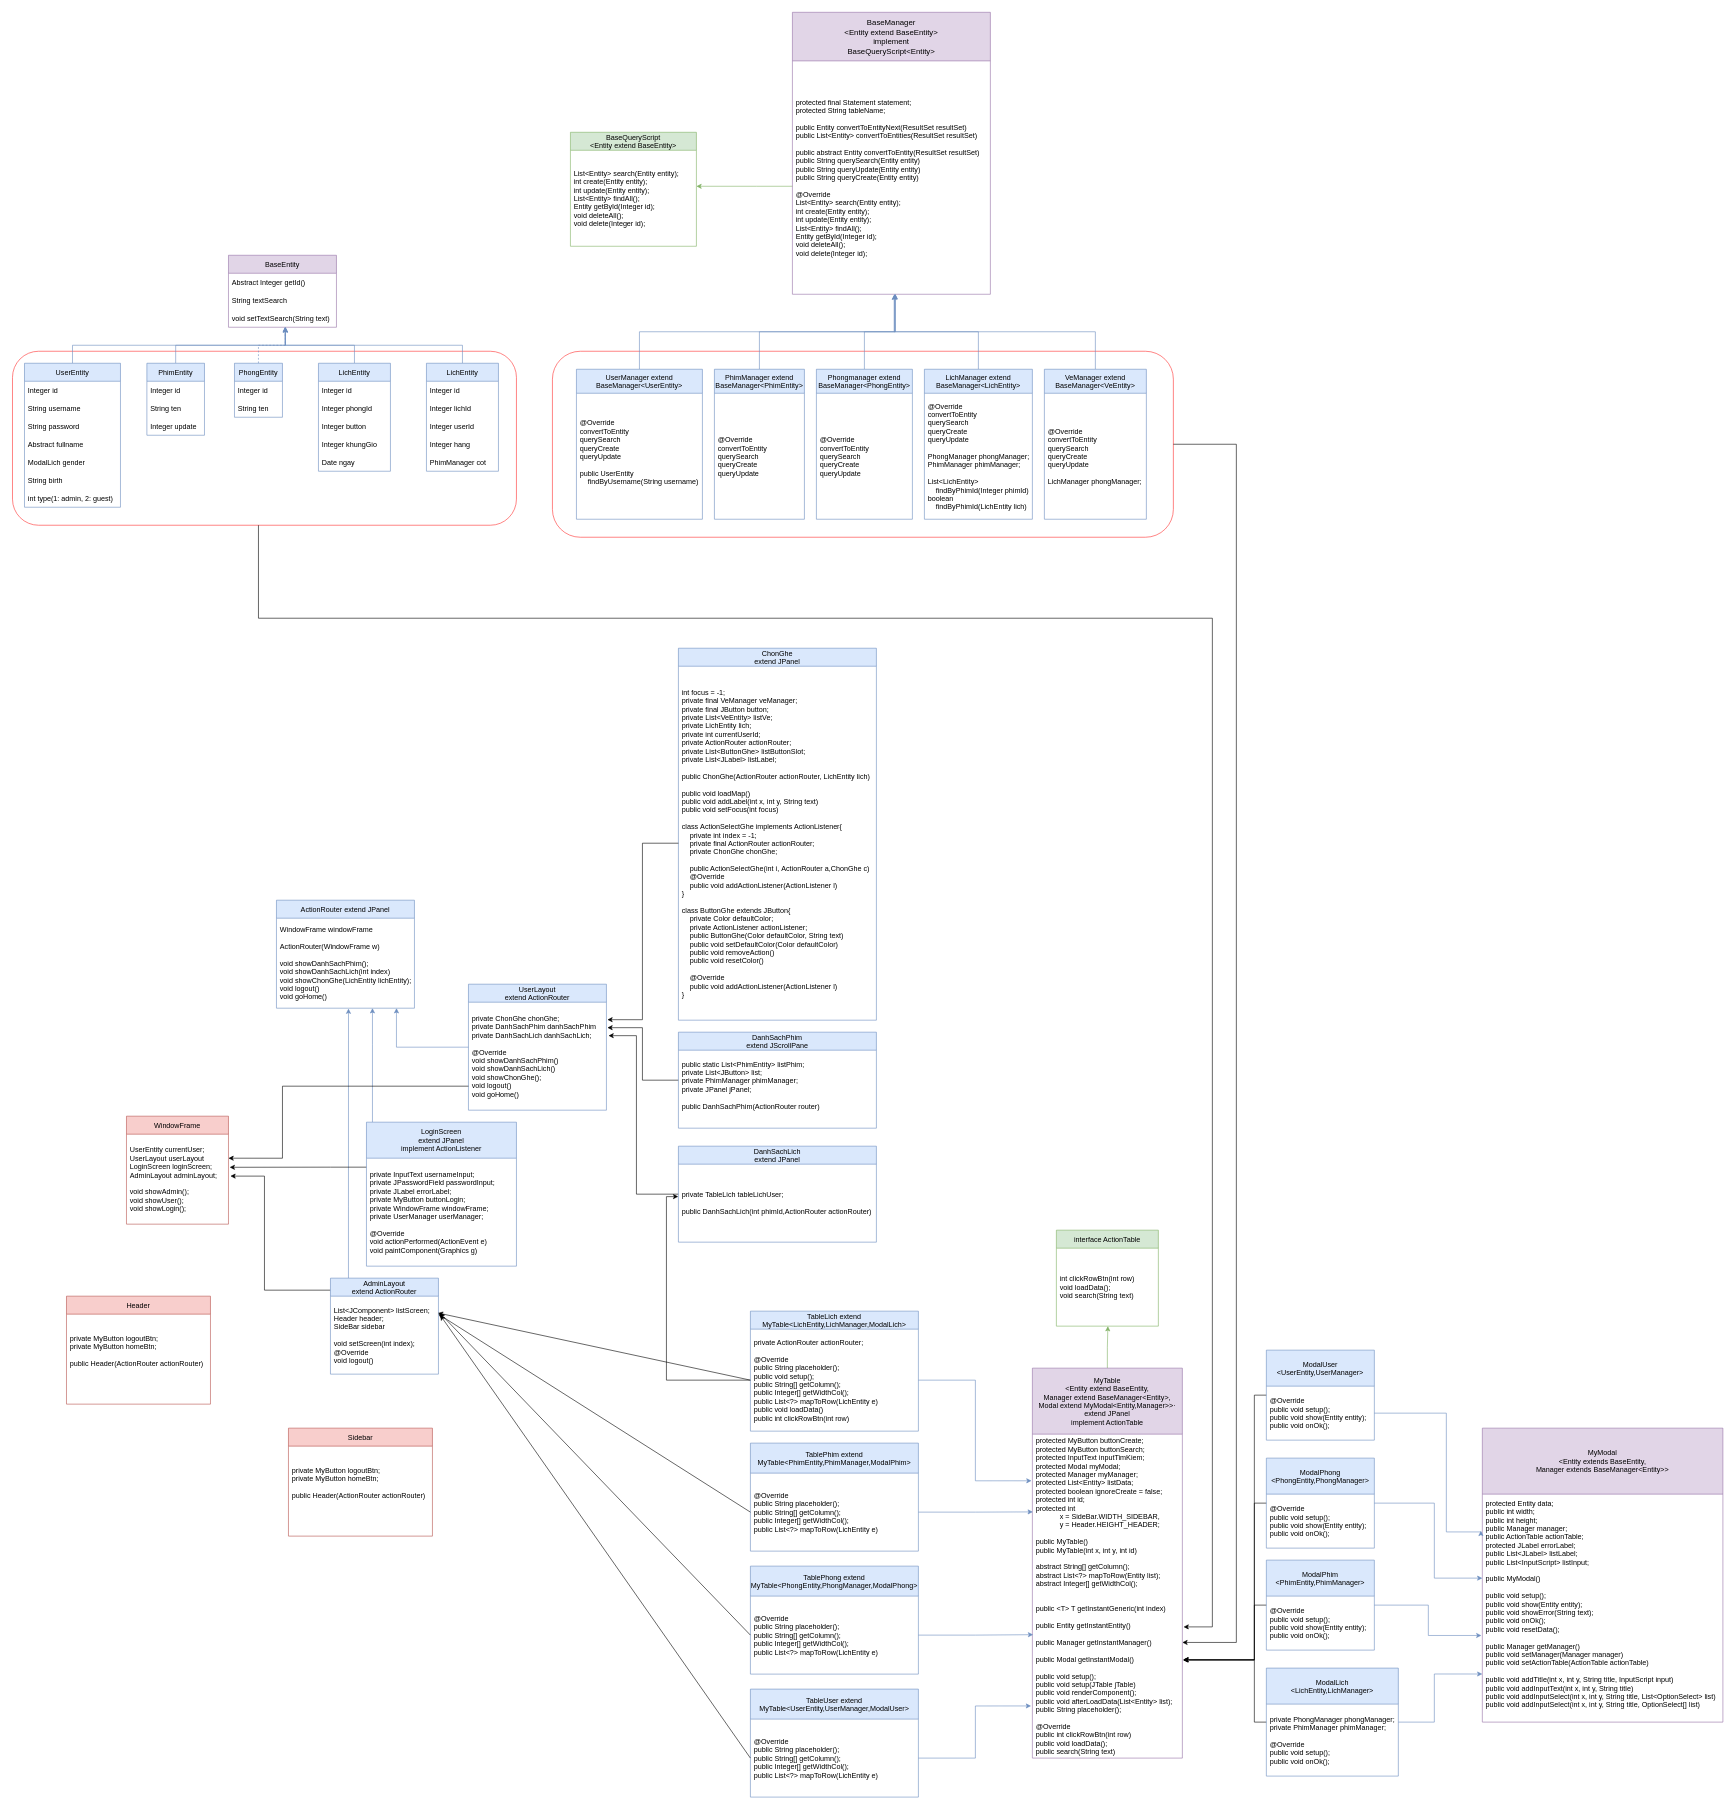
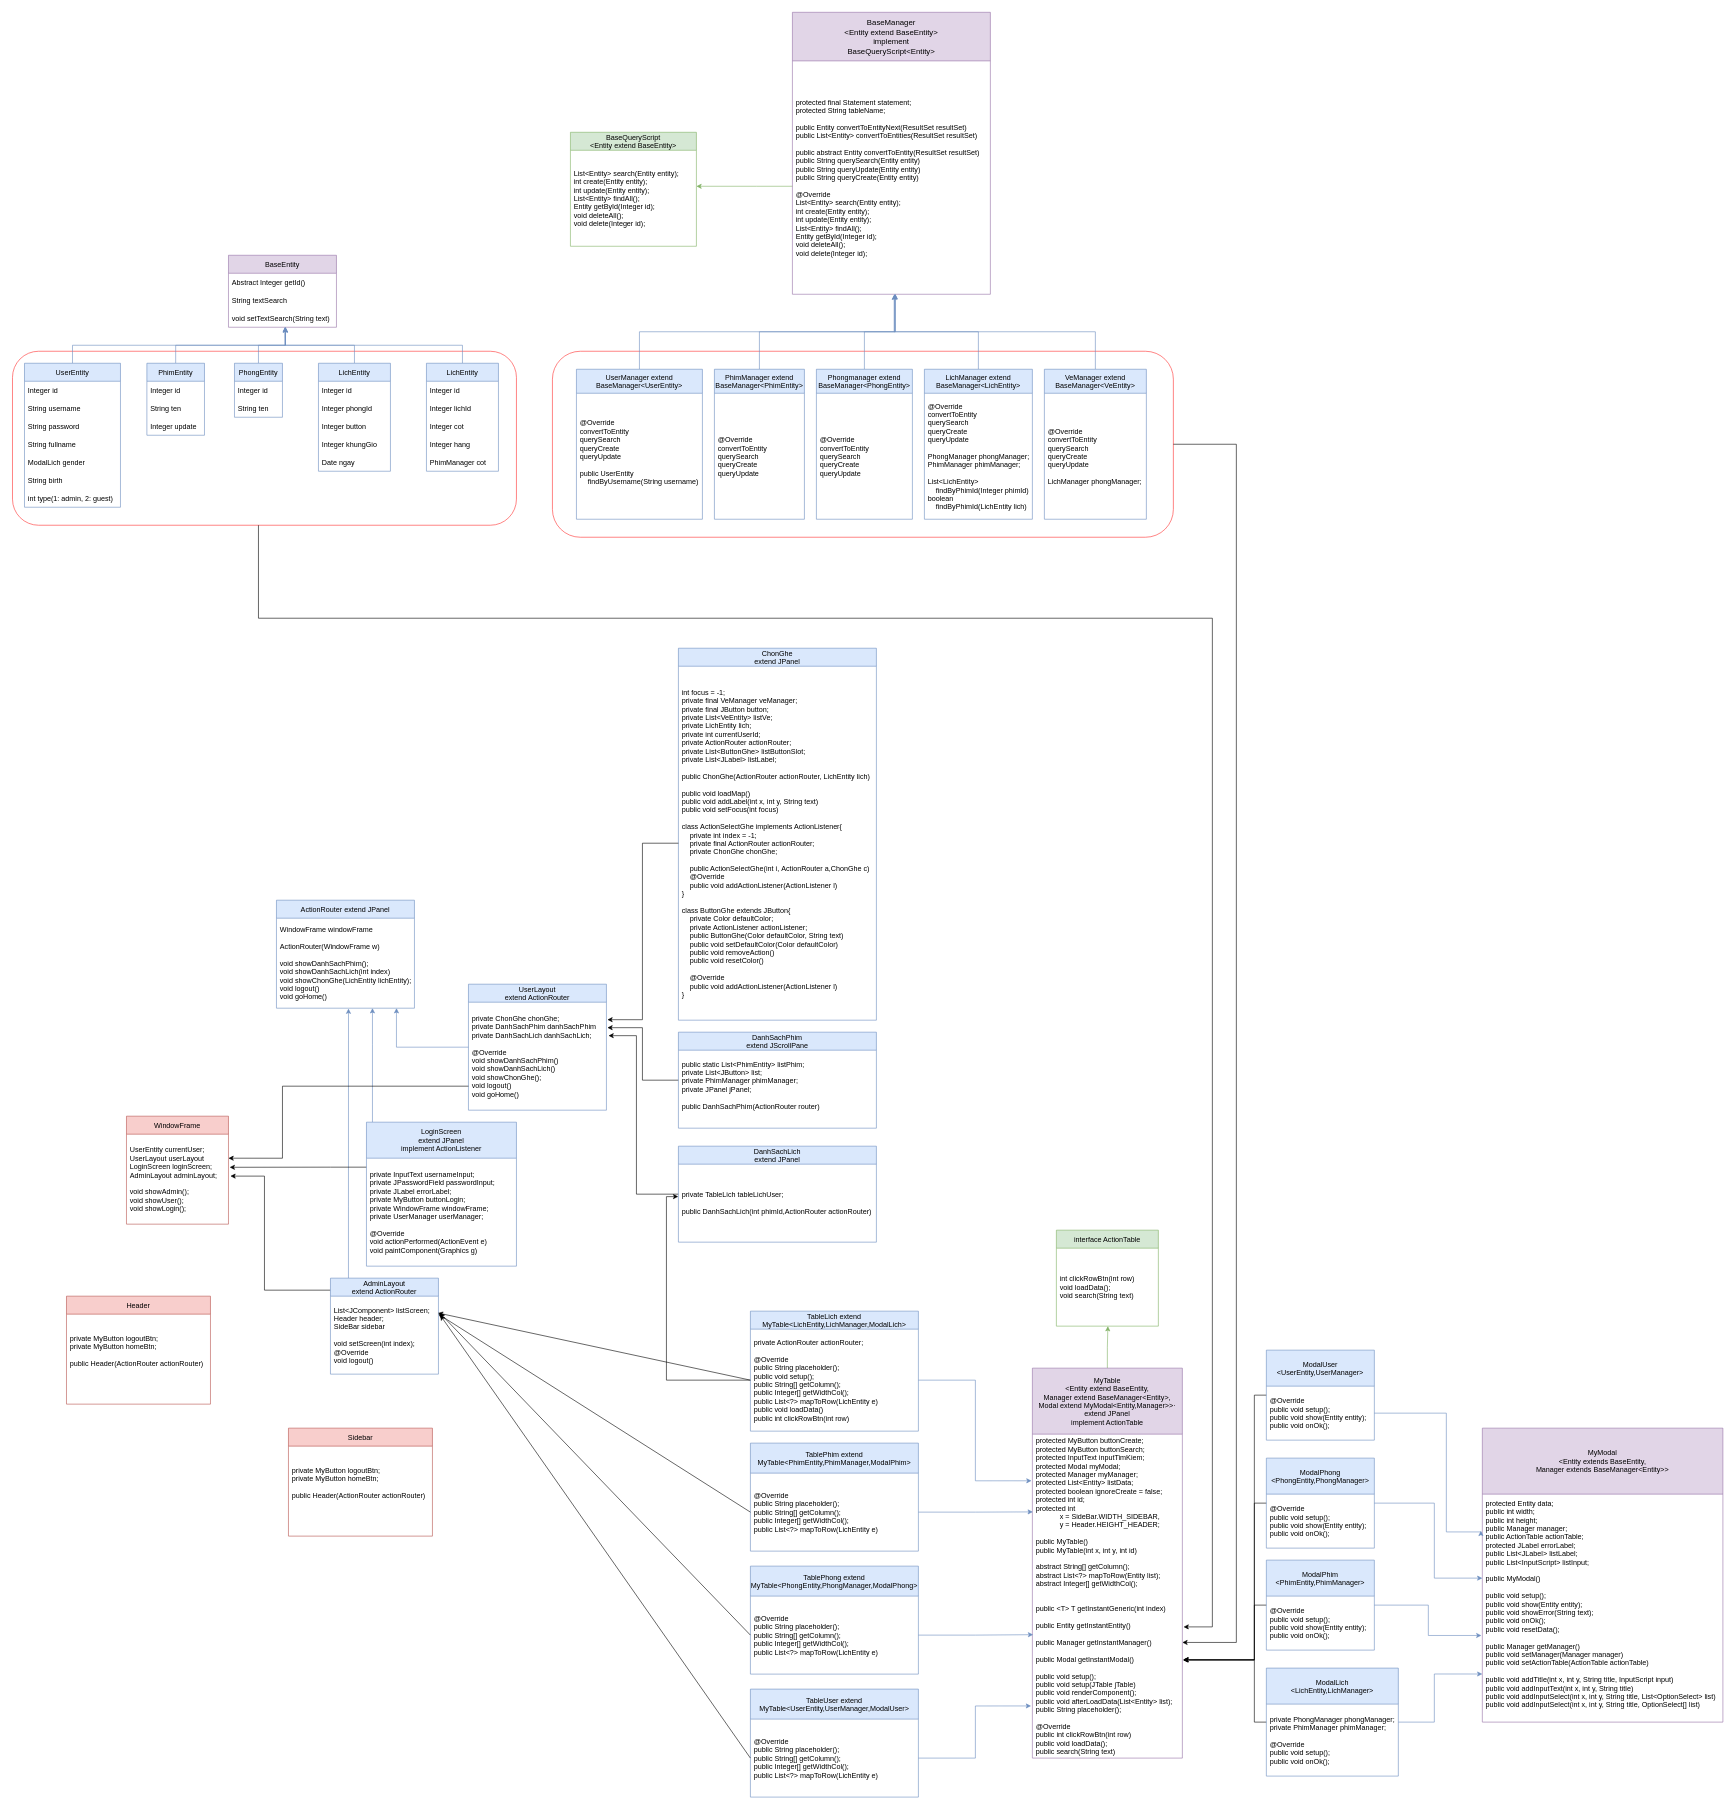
- <mxCell id="22" style="edgeStyle=orthogonalEdgeStyle;rounded=0;orthogonalLoop=1;jettySize=auto;html=1;entryX=0.526;entryY=0.973;entryDx=0;entryDy=0;entryPerimeter=0;fillColor=#dae8fc;strokeColor=#6c8ebf;dashed=1;" edge="1" parent="1" source="23" target="7"><mxGeometry relative="1" as="geometry" /></mxCell>
+ <mxCell id="22" style="edgeStyle=orthogonalEdgeStyle;rounded=0;orthogonalLoop=1;jettySize=auto;html=1;entryX=0.526;entryY=0.973;entryDx=0;entryDy=0;entryPerimeter=0;fillColor=#dae8fc;strokeColor=#6c8ebf;" edge="1" parent="1" source="23" target="7"><mxGeometry relative="1" as="geometry" /></mxCell>
- <mxCell id="37" value="Integer userId" style="text;strokeColor=none;fillColor=none;align=left;verticalAlign=middle;spacingLeft=4;spacingRight=4;overflow=hidden;points=[[0,0.5],[1,0.5]];portConstraint=eastwest;rotatable=0;" parent="34" vertex="1"><mxGeometry y="90" width="120" height="30" as="geometry" /></mxCell>
+ <mxCell id="37" value="Integer cot" style="text;strokeColor=none;fillColor=none;align=left;verticalAlign=middle;spacingLeft=4;spacingRight=4;overflow=hidden;points=[[0,0.5],[1,0.5]];portConstraint=eastwest;rotatable=0;" parent="34" vertex="1"><mxGeometry y="90" width="120" height="30" as="geometry" /></mxCell>
- <mxCell id="13" value="Abstract fullname" style="text;strokeColor=none;fillColor=none;align=left;verticalAlign=middle;spacingLeft=4;spacingRight=4;overflow=hidden;points=[[0,0.5],[1,0.5]];portConstraint=eastwest;rotatable=0;" parent="9" vertex="1"><mxGeometry y="120" width="160" height="30" as="geometry" /></mxCell>
+ <mxCell id="13" value="String fullname" style="text;strokeColor=none;fillColor=none;align=left;verticalAlign=middle;spacingLeft=4;spacingRight=4;overflow=hidden;points=[[0,0.5],[1,0.5]];portConstraint=eastwest;rotatable=0;" parent="9" vertex="1"><mxGeometry y="120" width="160" height="30" as="geometry" /></mxCell>
